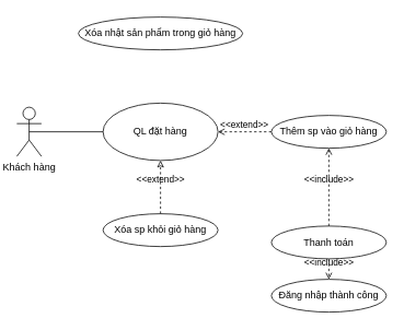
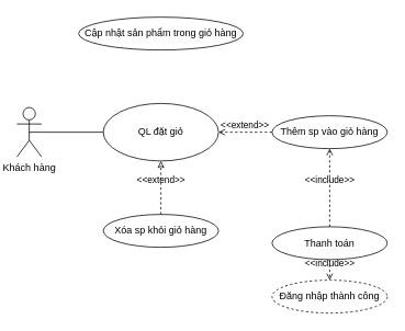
- <mxCell id="11" value="Xóa nhật sản phẩm trong giỏ hàng" style="ellipse;whiteSpace=wrap;html=1;" vertex="1" parent="1"><mxGeometry x="95" y="20" width="200" height="40" as="geometry" /></mxCell>
+ <mxCell id="11" value="Cập nhật sản phẩm trong giỏ hàng" style="ellipse;whiteSpace=wrap;html=1;" vertex="1" parent="1"><mxGeometry x="95" y="20" width="200" height="40" as="geometry" /></mxCell>
- <mxCell id="3" value="QL đặt hàng" style="ellipse;whiteSpace=wrap;html=1;" vertex="1" parent="1"><mxGeometry x="125" y="125" width="140" height="70" as="geometry" /></mxCell>
+ <mxCell id="3" value="QL đặt giỏ" style="ellipse;whiteSpace=wrap;html=1;" vertex="1" parent="1"><mxGeometry x="125" y="125" width="140" height="70" as="geometry" /></mxCell>
- <mxCell id="4" value="Đăng nhập thành công" style="ellipse;whiteSpace=wrap;html=1;" vertex="1" parent="1"><mxGeometry x="330" y="340" width="140" height="40" as="geometry" /></mxCell>
+ <mxCell id="4" value="Đăng nhập thành công" style="ellipse;whiteSpace=wrap;html=1;dashed=1;" vertex="1" parent="1"><mxGeometry x="330" y="340" width="140" height="40" as="geometry" /></mxCell>
